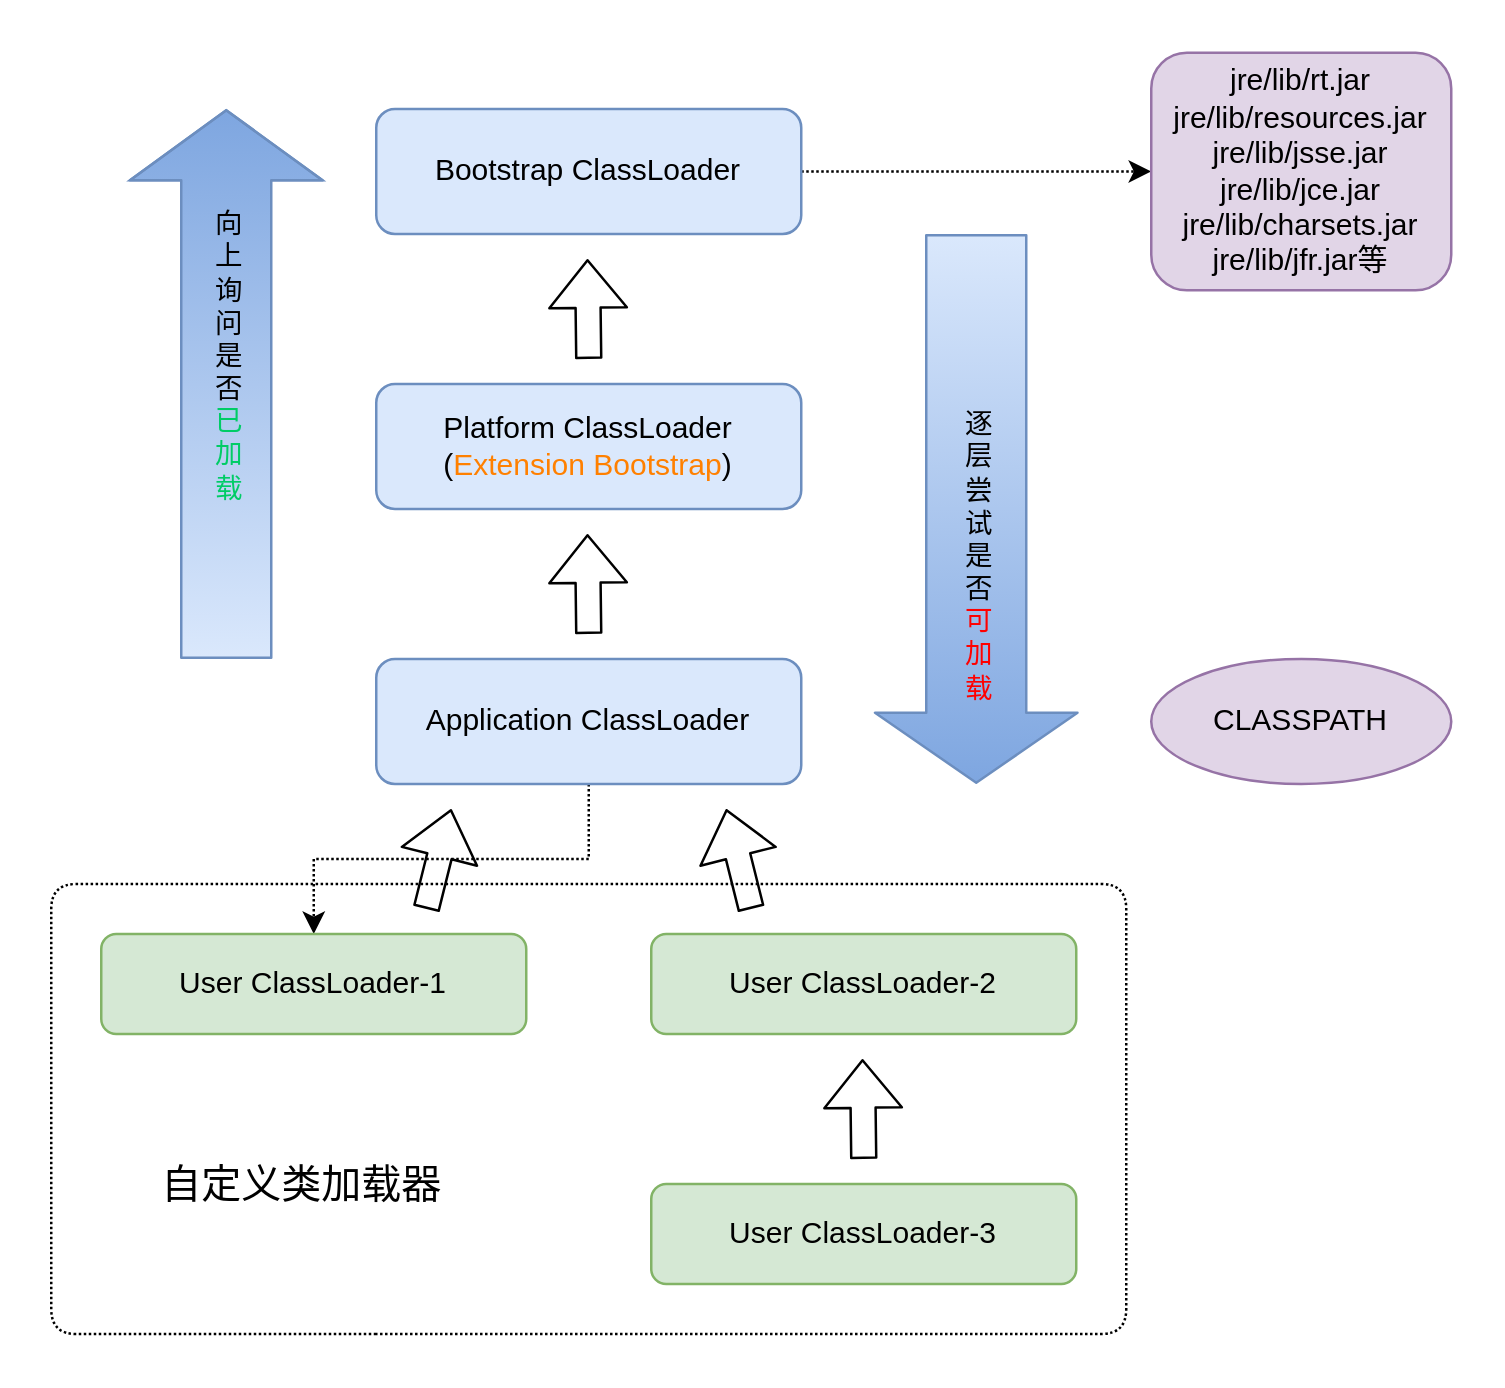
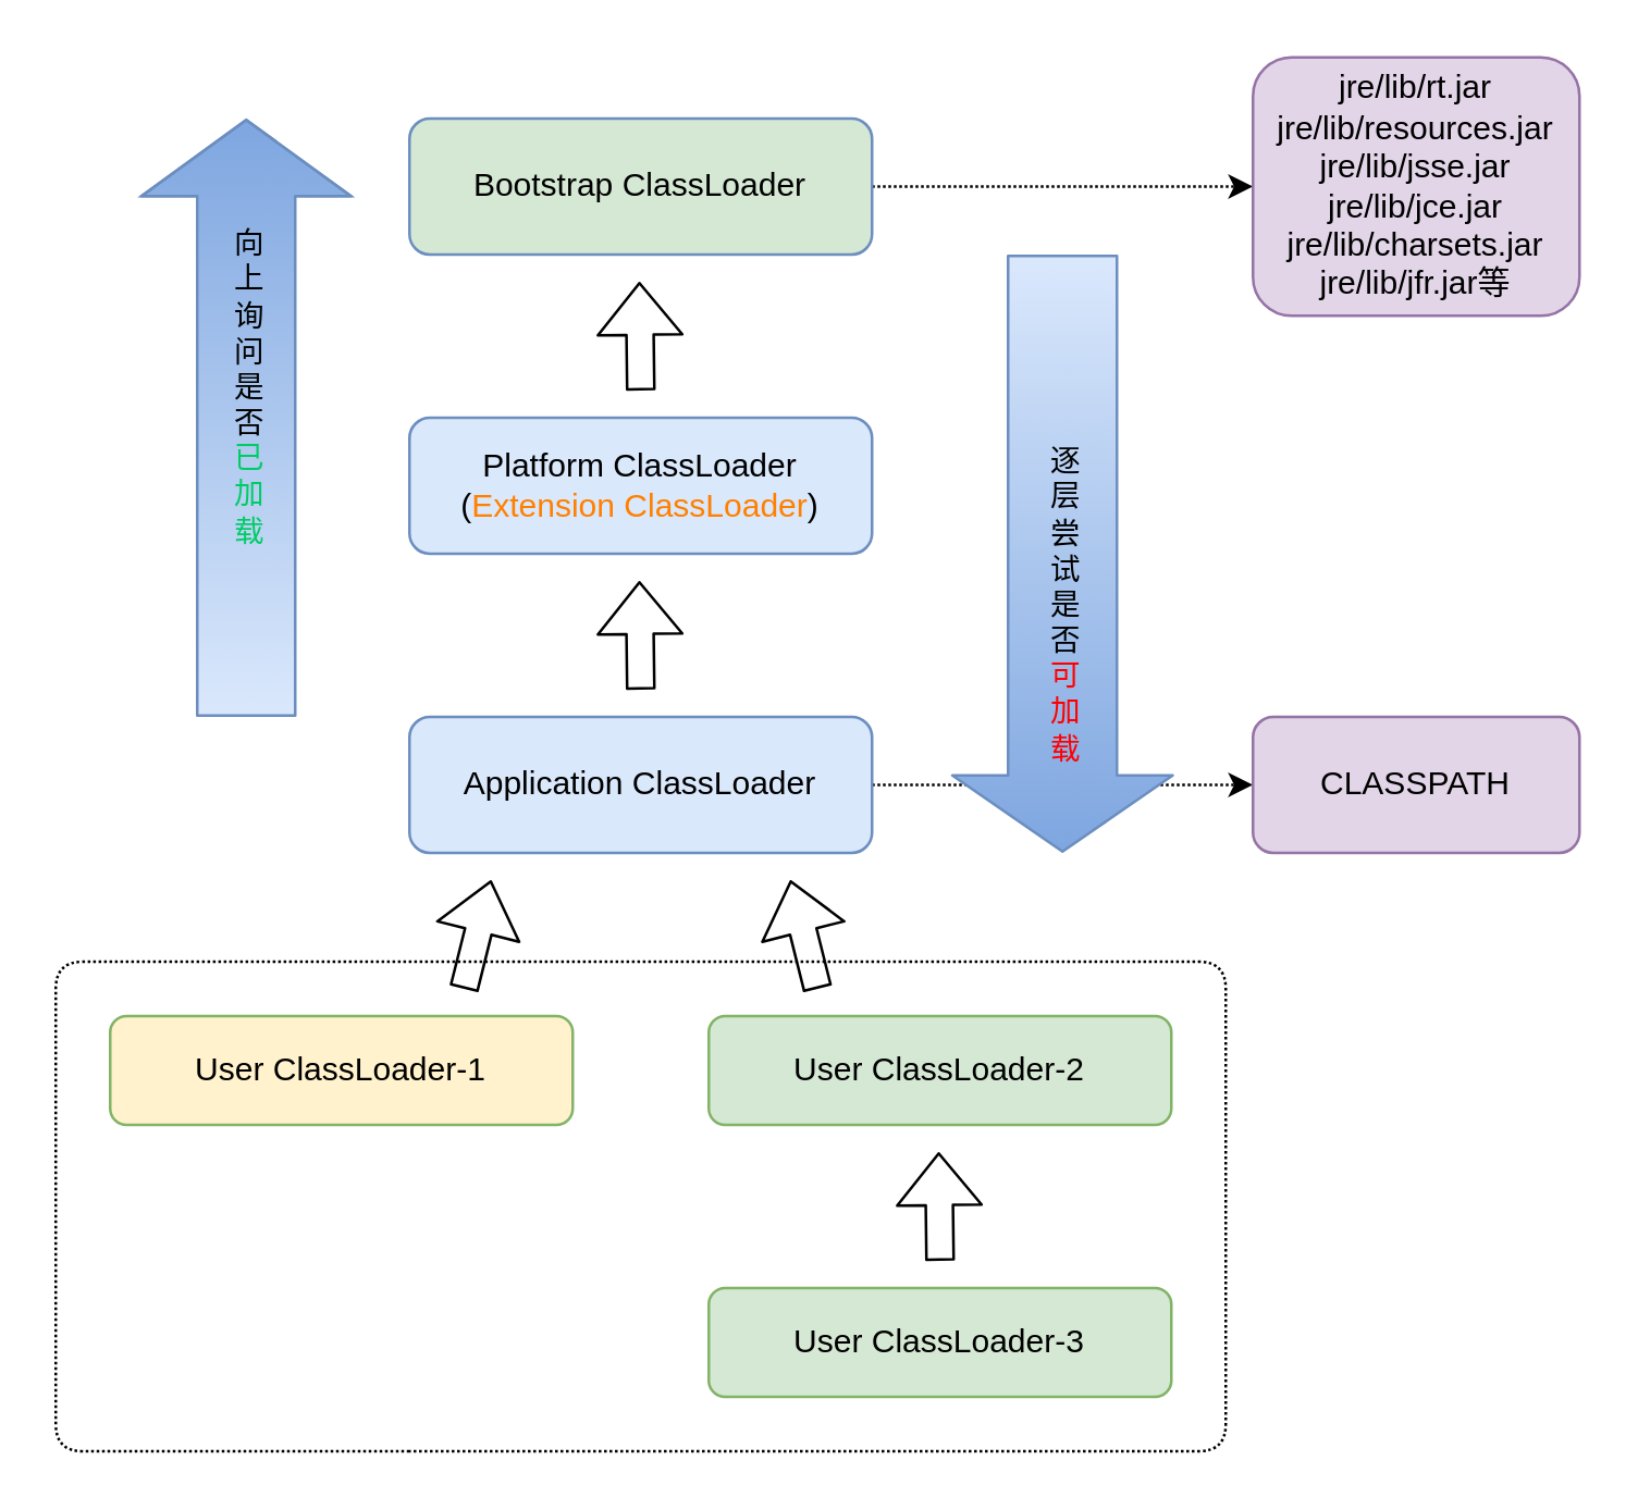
- <mxCell id="3" value="Bootstrap ClassLoader" style="rounded=1;whiteSpace=wrap;html=1;fillColor=#dae8fc;strokeColor=#6c8ebf;" vertex="1" parent="1"><mxGeometry x="150" y="43" width="170" height="50" as="geometry" /></mxCell>
+ <mxCell id="3" value="Bootstrap ClassLoader" style="rounded=1;whiteSpace=wrap;html=1;fillColor=#d5e8d4;strokeColor=#6c8ebf;" vertex="1" parent="1"><mxGeometry x="150" y="43" width="170" height="50" as="geometry" /></mxCell>
- <mxCell id="4" value="Platform ClassLoader&lt;br&gt;(&lt;font color=&quot;#ff8000&quot;&gt;Extension Bootstrap&lt;/font&gt;)" style="rounded=1;whiteSpace=wrap;html=1;fillColor=#dae8fc;strokeColor=#6c8ebf;" vertex="1" parent="1"><mxGeometry x="150" y="153" width="170" height="50" as="geometry" /></mxCell>
+ <mxCell id="4" value="Platform ClassLoader&lt;br&gt;(&lt;font color=&quot;#ff8000&quot;&gt;Extension ClassLoader&lt;/font&gt;)" style="rounded=1;whiteSpace=wrap;html=1;fillColor=#dae8fc;strokeColor=#6c8ebf;" vertex="1" parent="1"><mxGeometry x="150" y="153" width="170" height="50" as="geometry" /></mxCell>
- <mxCell id="20" value="CLASSPATH" style="ellipse;whiteSpace=wrap;html=1;fillColor=#e1d5e7;strokeColor=#9673a6;" vertex="1" parent="1"><mxGeometry x="460" y="263" width="120" height="50" as="geometry" /></mxCell>
+ <mxCell id="20" value="CLASSPATH" style="rounded=1;whiteSpace=wrap;html=1;fillColor=#e1d5e7;strokeColor=#9673a6;" vertex="1" parent="1"><mxGeometry x="460" y="263" width="120" height="50" as="geometry" /></mxCell>
- <mxCell id="5" style="edgeStyle=orthogonalEdgeStyle;rounded=0;orthogonalLoop=1;jettySize=auto;html=1;dashed=1;dashPattern=1 1;" edge="1" parent="1" source="6" target="7"><mxGeometry relative="1" as="geometry" /></mxCell>
+ <mxCell id="5" style="edgeStyle=orthogonalEdgeStyle;rounded=0;orthogonalLoop=1;jettySize=auto;html=1;entryX=0;entryY=0.5;entryDx=0;entryDy=0;dashed=1;dashPattern=1 1;" edge="1" parent="1" source="6" target="20"><mxGeometry relative="1" as="geometry" /></mxCell>
- <mxCell id="7" value="User ClassLoader-1" style="rounded=1;whiteSpace=wrap;html=1;fillColor=#d5e8d4;strokeColor=#82b366;" vertex="1" parent="1"><mxGeometry x="40" y="373" width="170" height="40" as="geometry" /></mxCell>
+ <mxCell id="7" value="User ClassLoader-1" style="rounded=1;whiteSpace=wrap;html=1;fillColor=#fff2cc;strokeColor=#82b366;" vertex="1" parent="1"><mxGeometry x="40" y="373" width="170" height="40" as="geometry" /></mxCell>
- <mxCell id="22" value="&lt;font style=&quot;font-size: 16px&quot;&gt;自定义类加载器&lt;/font&gt;" style="text;html=1;align=center;verticalAlign=middle;resizable=0;points=[];autosize=1;" vertex="1" parent="1"><mxGeometry x="55" y="463" width="130" height="20" as="geometry" /></mxCell>
